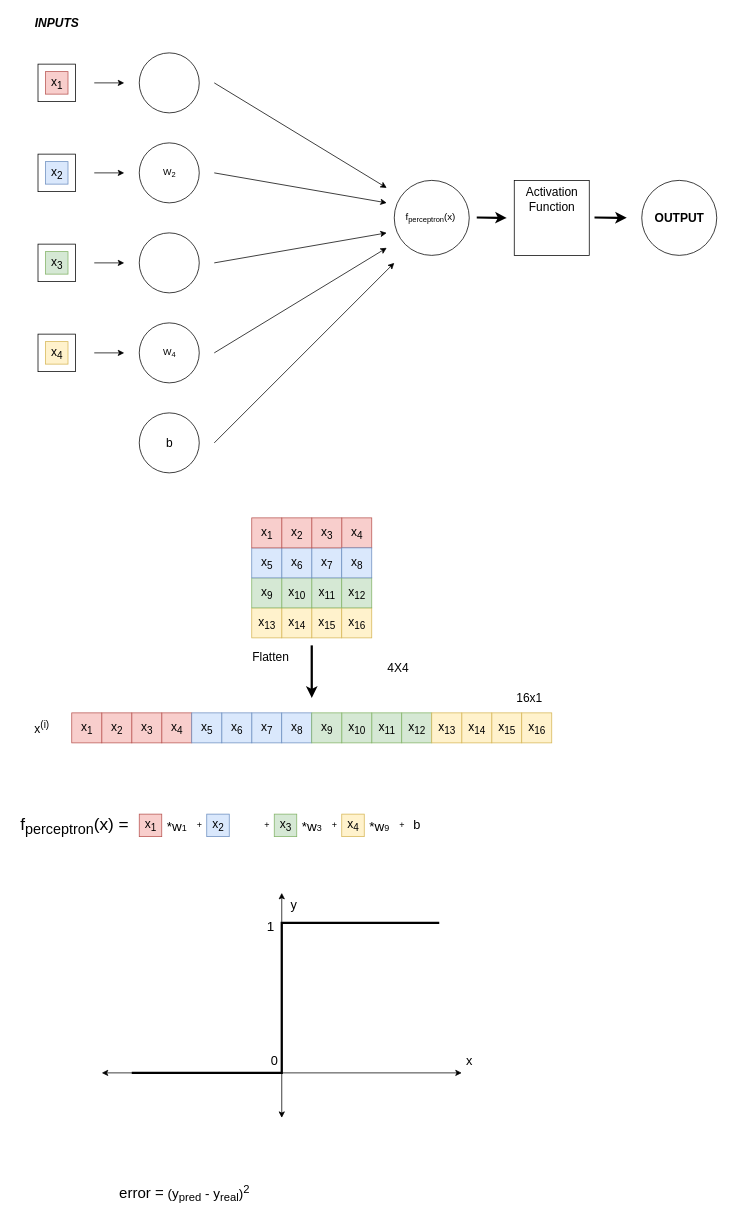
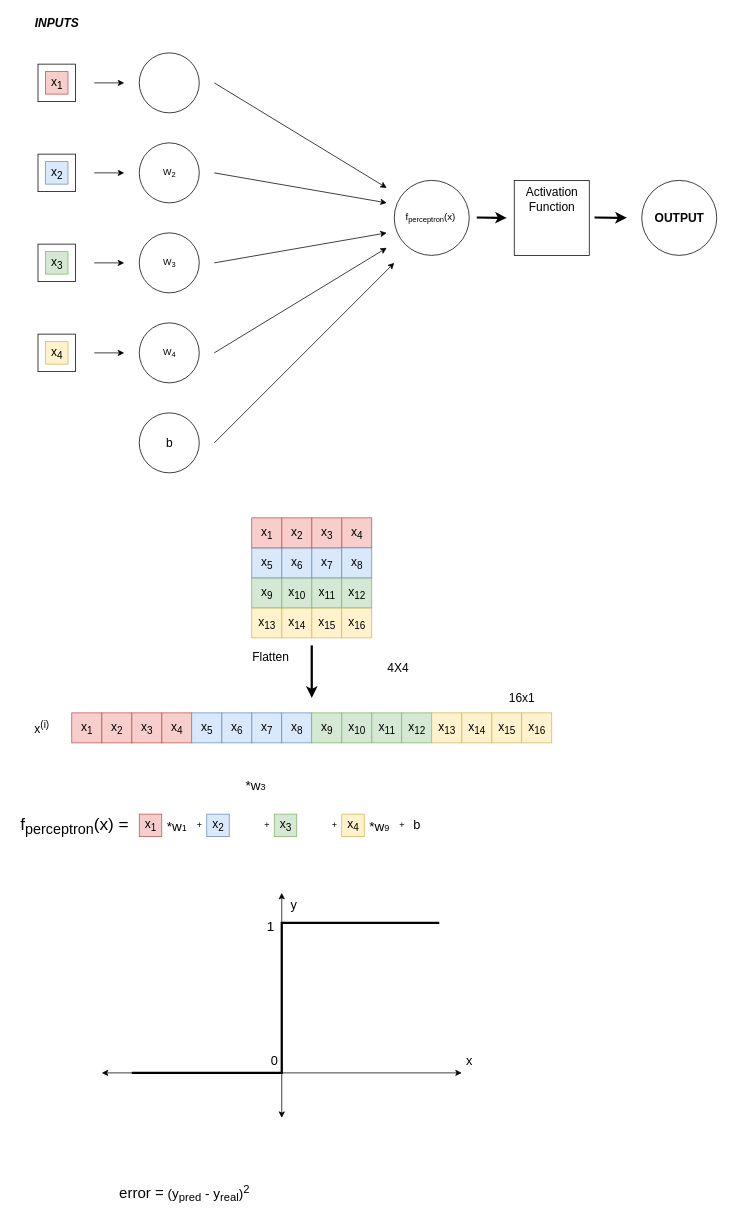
+ <mxCell id="9" value="W&lt;sub&gt;3&lt;/sub&gt;" style="text;html=1;align=center;verticalAlign=middle;resizable=0;points=[];autosize=1;strokeColor=none;fillColor=none;" vertex="1" parent="1"><mxGeometry x="210" y="340" width="30" height="20" as="geometry" /></mxCell>
- <mxCell id="54" value="16x1" style="text;html=1;align=center;verticalAlign=middle;resizable=0;points=[];autosize=1;strokeColor=none;fillColor=none;fontSize=16;" vertex="1" parent="1"><mxGeometry x="680" y="920" width="50" height="20" as="geometry" /></mxCell>
+ <mxCell id="54" value="16x1" style="text;html=1;align=center;verticalAlign=middle;resizable=0;points=[];autosize=1;strokeColor=none;fillColor=none;fontSize=16;" vertex="1" parent="1"><mxGeometry x="670" y="920" width="50" height="20" as="geometry" /></mxCell>
- <mxCell id="96" value="&lt;font style=&quot;font-size: 18px;&quot;&gt;*w&lt;/font&gt;&lt;font style=&quot;font-size: 12px;&quot;&gt;3&lt;/font&gt;" style="text;html=1;align=center;verticalAlign=middle;resizable=0;points=[];autosize=1;strokeColor=none;fillColor=none;fontSize=23;" vertex="1" parent="1"><mxGeometry x="395" y="1080" width="40" height="40" as="geometry" /></mxCell>
+ <mxCell id="96" value="&lt;font style=&quot;font-size: 18px;&quot;&gt;*w&lt;/font&gt;&lt;font style=&quot;font-size: 12px;&quot;&gt;3&lt;/font&gt;" style="text;html=1;align=center;verticalAlign=middle;resizable=0;points=[];autosize=1;strokeColor=none;fillColor=none;fontSize=23;" vertex="1" parent="1"><mxGeometry x="320" y="1025" width="40" height="40" as="geometry" /></mxCell>
